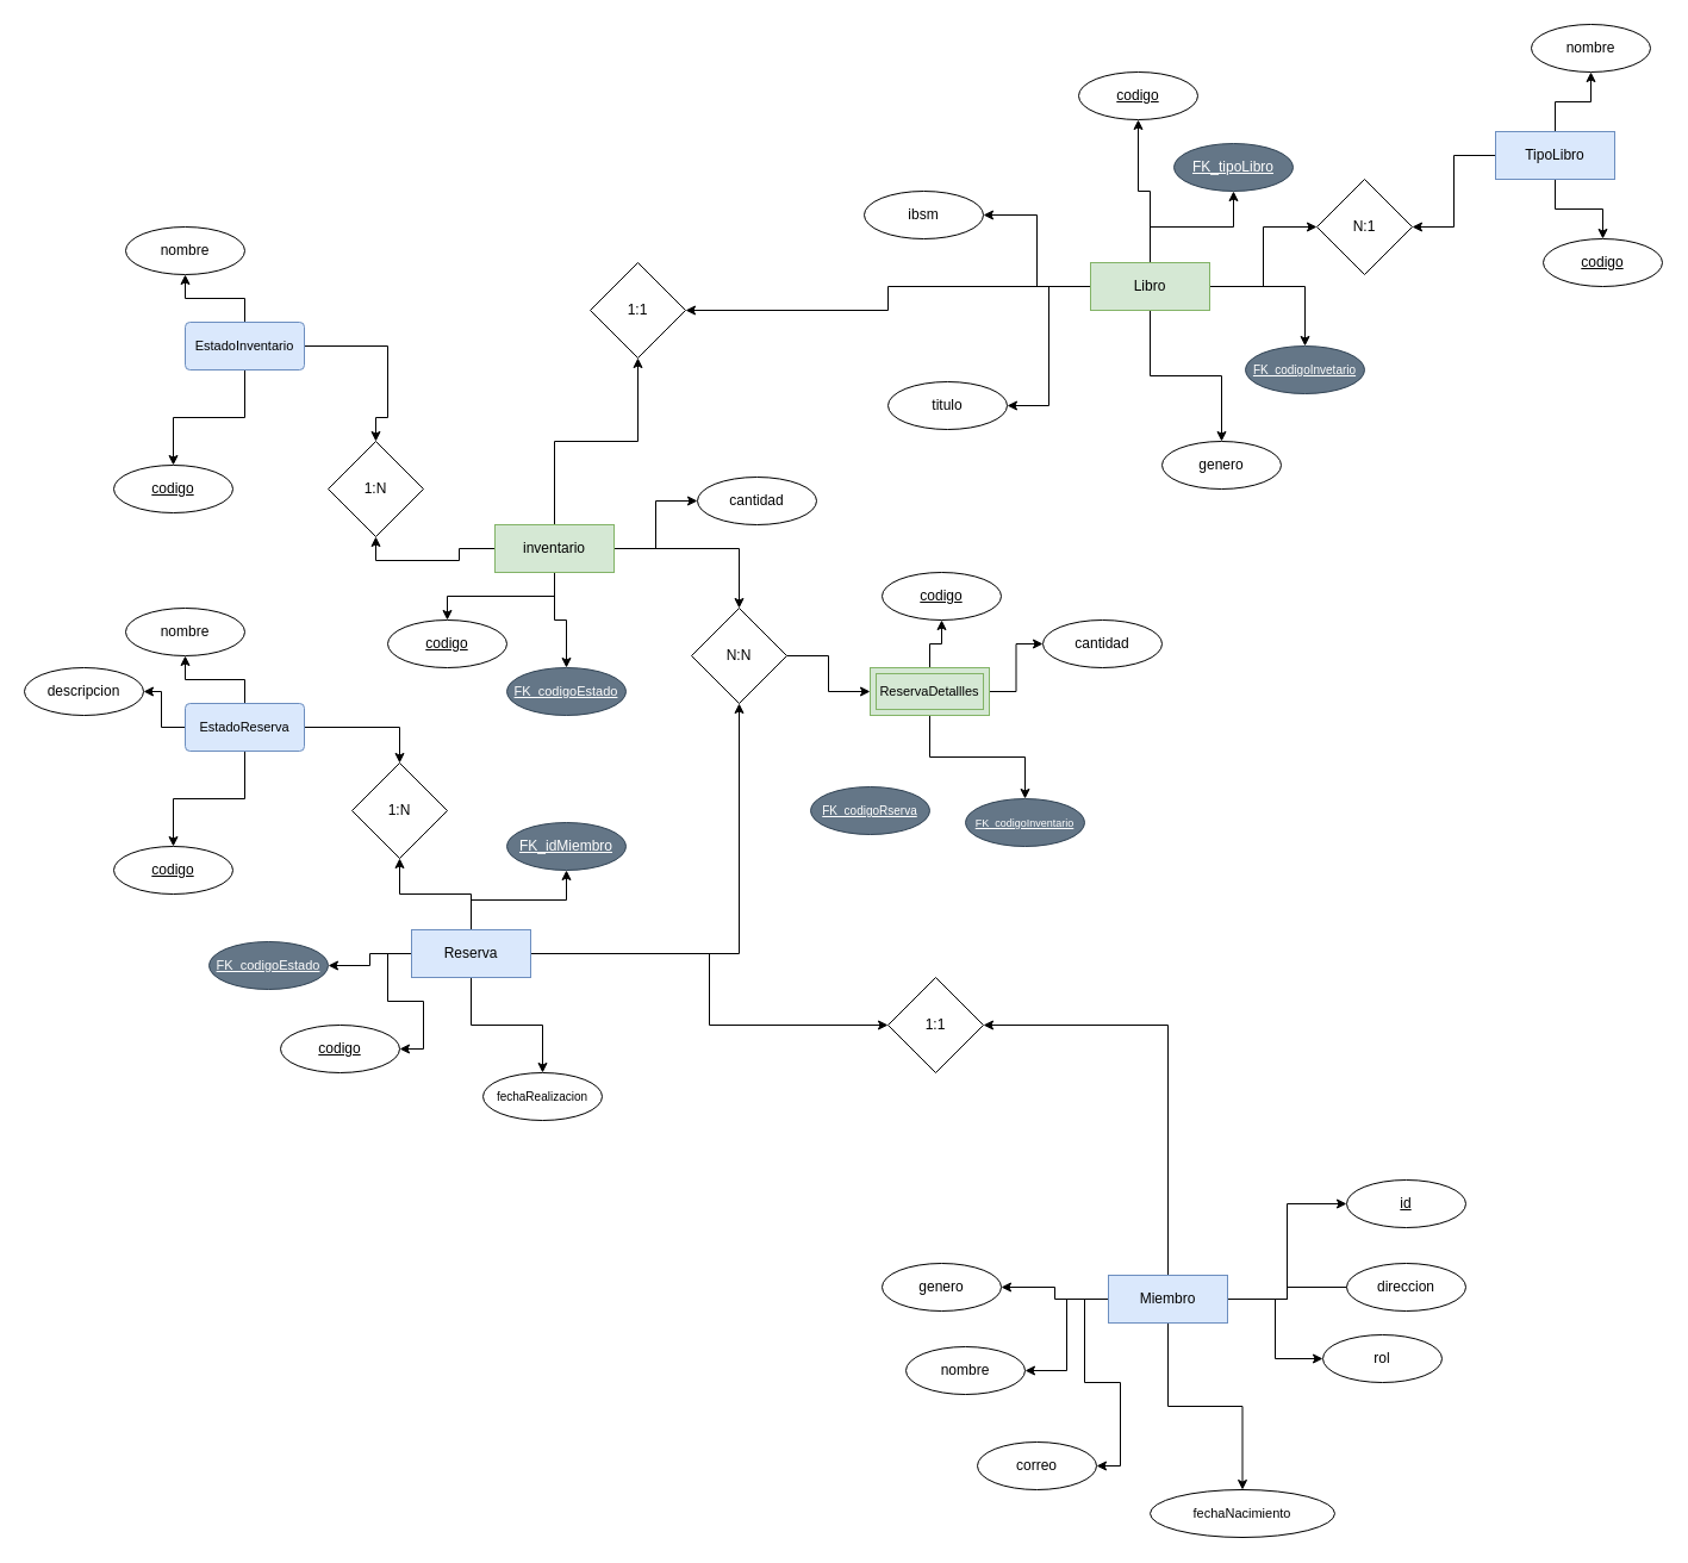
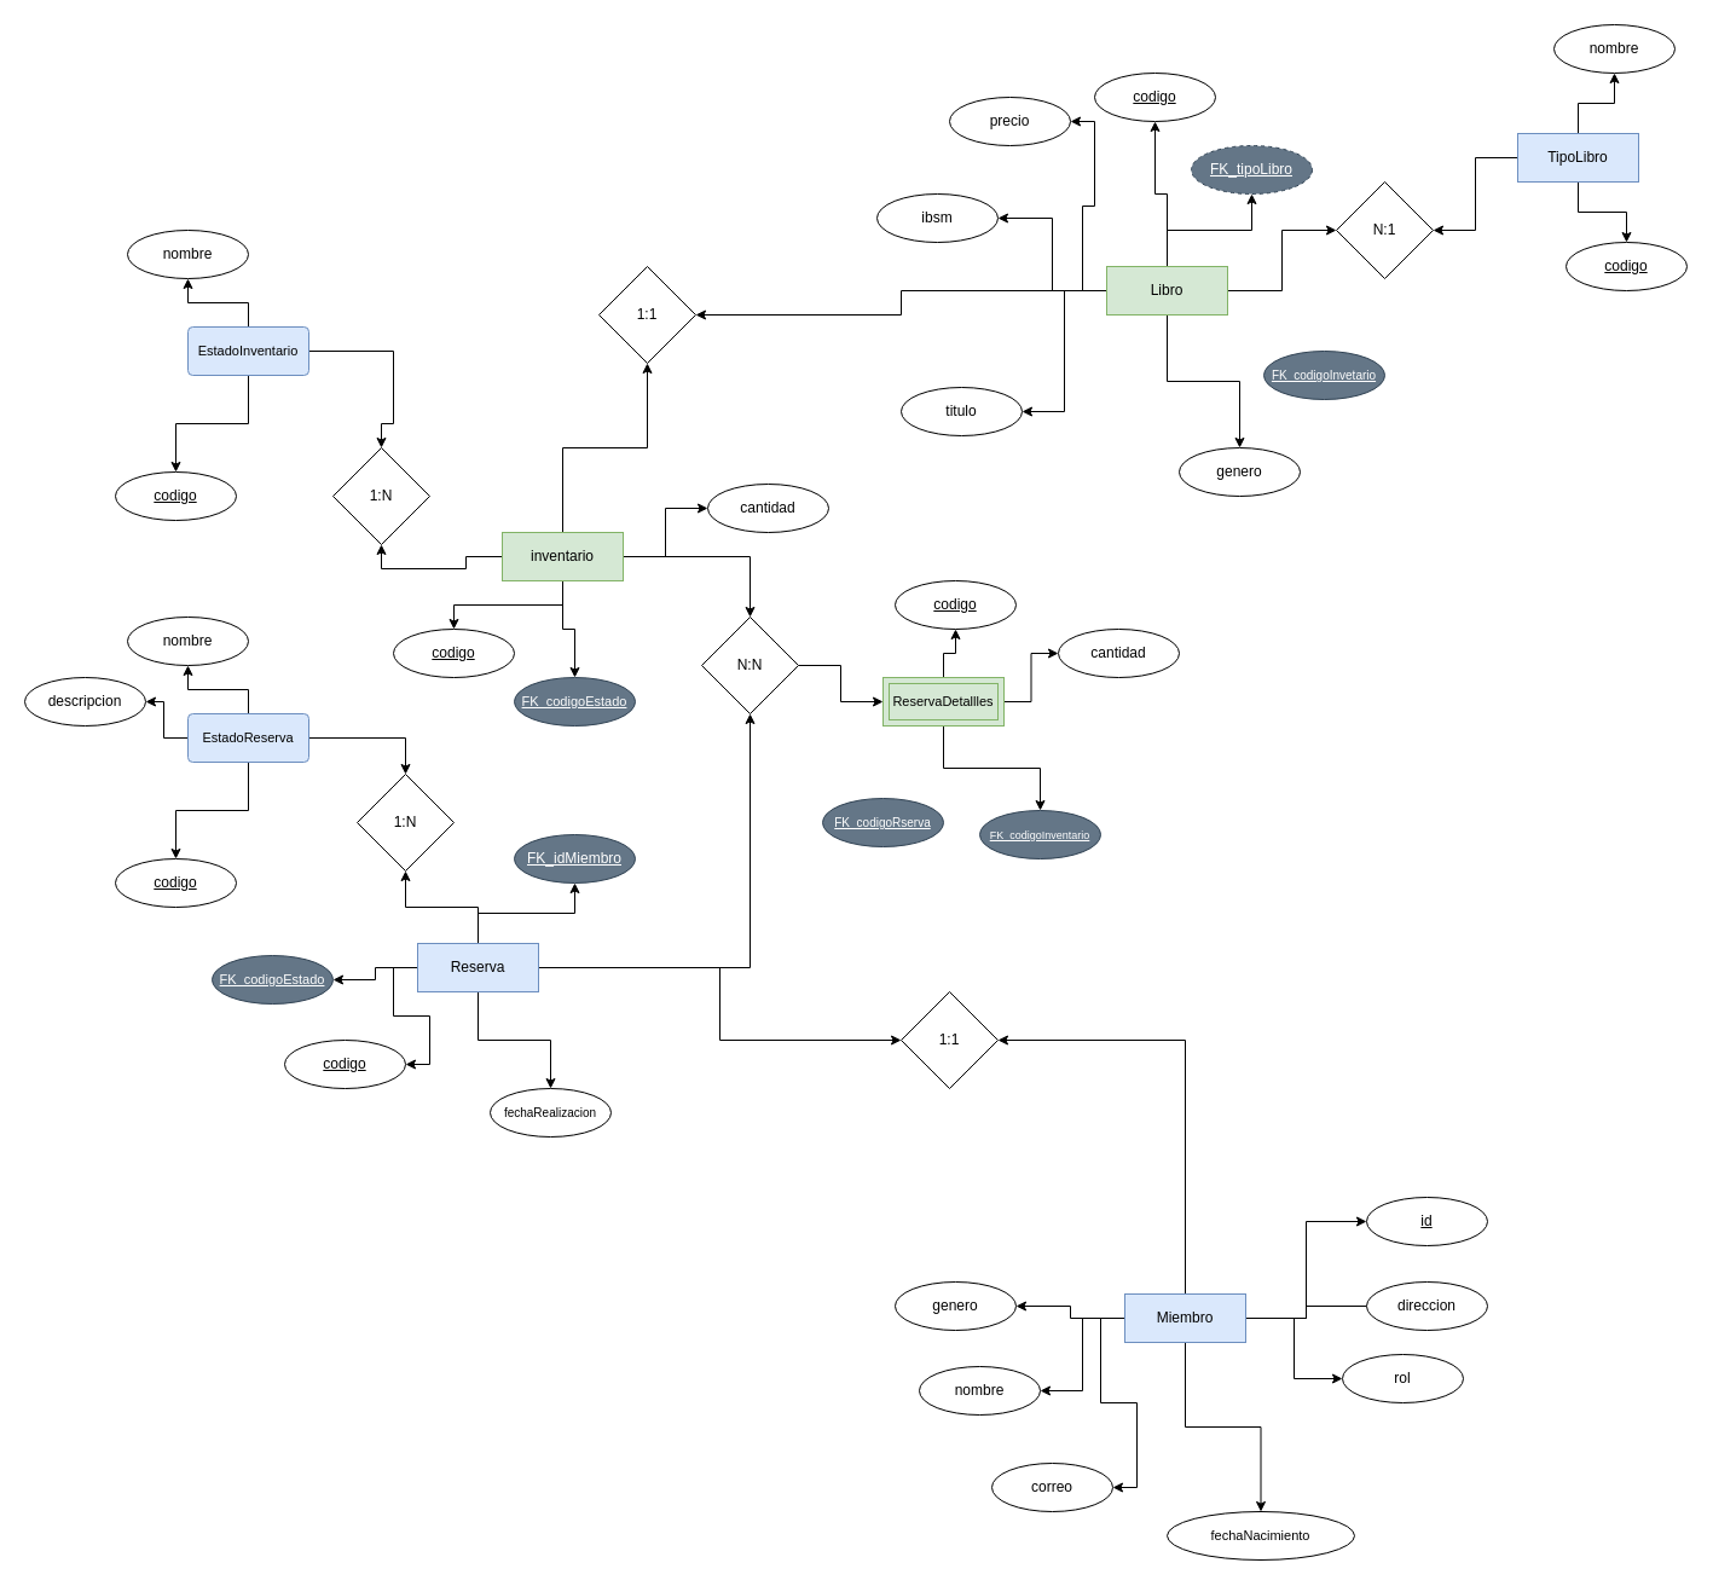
+ <mxCell id="35" value="precio" style="ellipse;whiteSpace=wrap;html=1;align=center;" parent="1" vertex="1"><mxGeometry x="785" y="80" width="100" height="40" as="geometry" /></mxCell>
- <mxCell id="52" value="FK_tipoLibro" style="ellipse;whiteSpace=wrap;html=1;align=center;fontStyle=4;fillColor=#647687;fontColor=#ffffff;strokeColor=#314354;" parent="1" vertex="1"><mxGeometry x="985" y="120" width="100" height="40" as="geometry" /></mxCell>
+ <mxCell id="52" value="FK_tipoLibro" style="ellipse;whiteSpace=wrap;html=1;align=center;fontStyle=4;fillColor=#647687;fontColor=#ffffff;strokeColor=#314354;dashed=1;" parent="1" vertex="1"><mxGeometry x="985" y="120" width="100" height="40" as="geometry" /></mxCell>
+ <mxCell id="19" style="edgeStyle=orthogonalEdgeStyle;rounded=0;orthogonalLoop=1;jettySize=auto;html=1;entryX=1;entryY=0.5;entryDx=0;entryDy=0;" parent="1" source="27" target="35" edge="1"><mxGeometry relative="1" as="geometry" /></mxCell>
- <mxCell id="26" style="edgeStyle=orthogonalEdgeStyle;rounded=0;orthogonalLoop=1;jettySize=auto;html=1;" parent="1" source="27" target="59" edge="1"><mxGeometry relative="1" as="geometry"><mxPoint x="1085" y="300" as="targetPoint" /></mxGeometry></mxCell>
